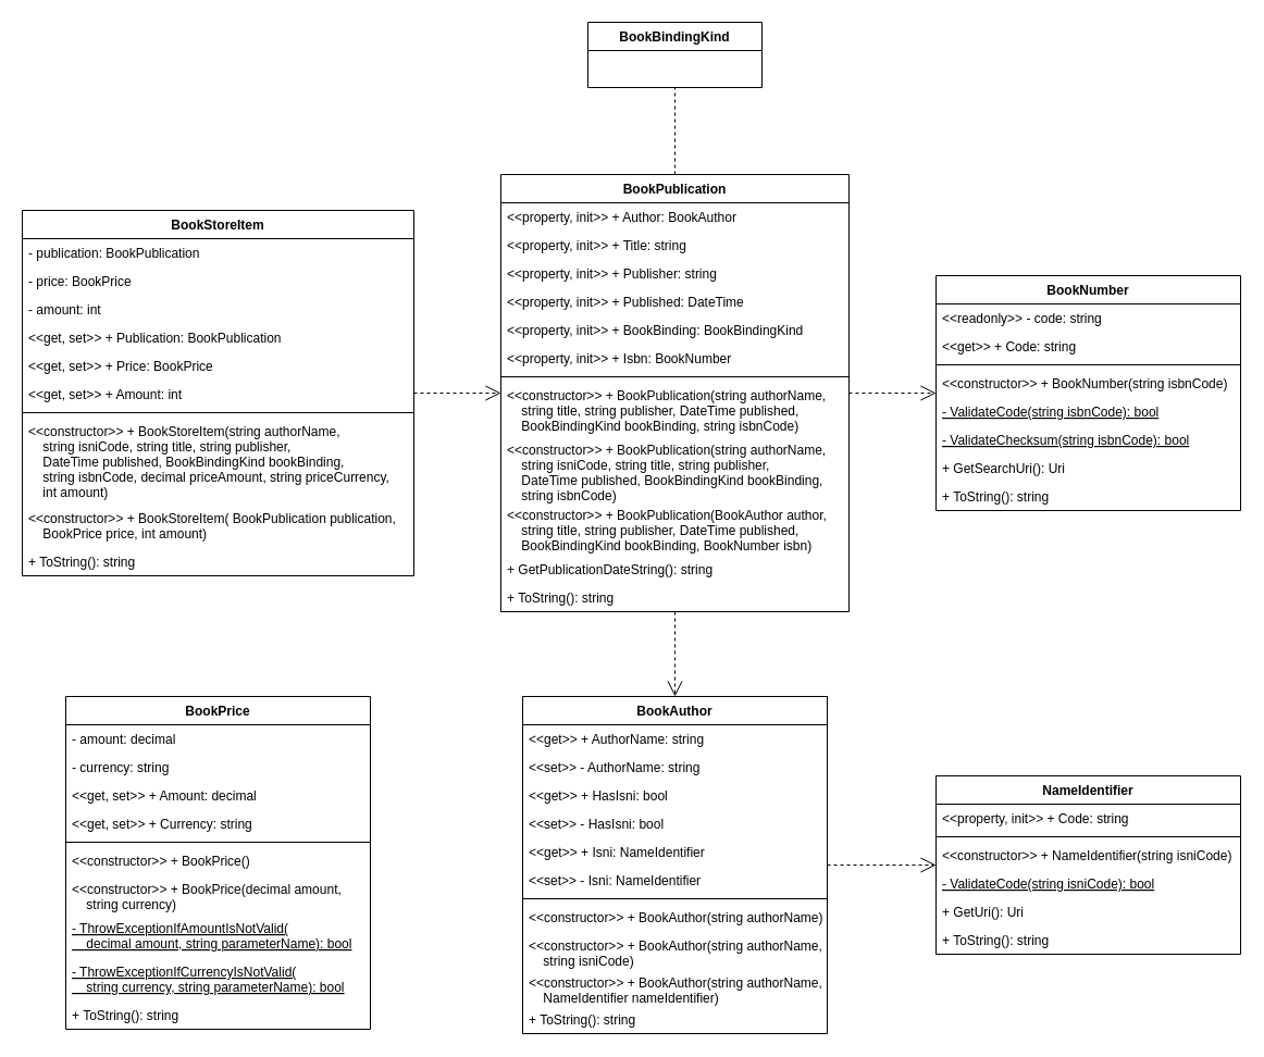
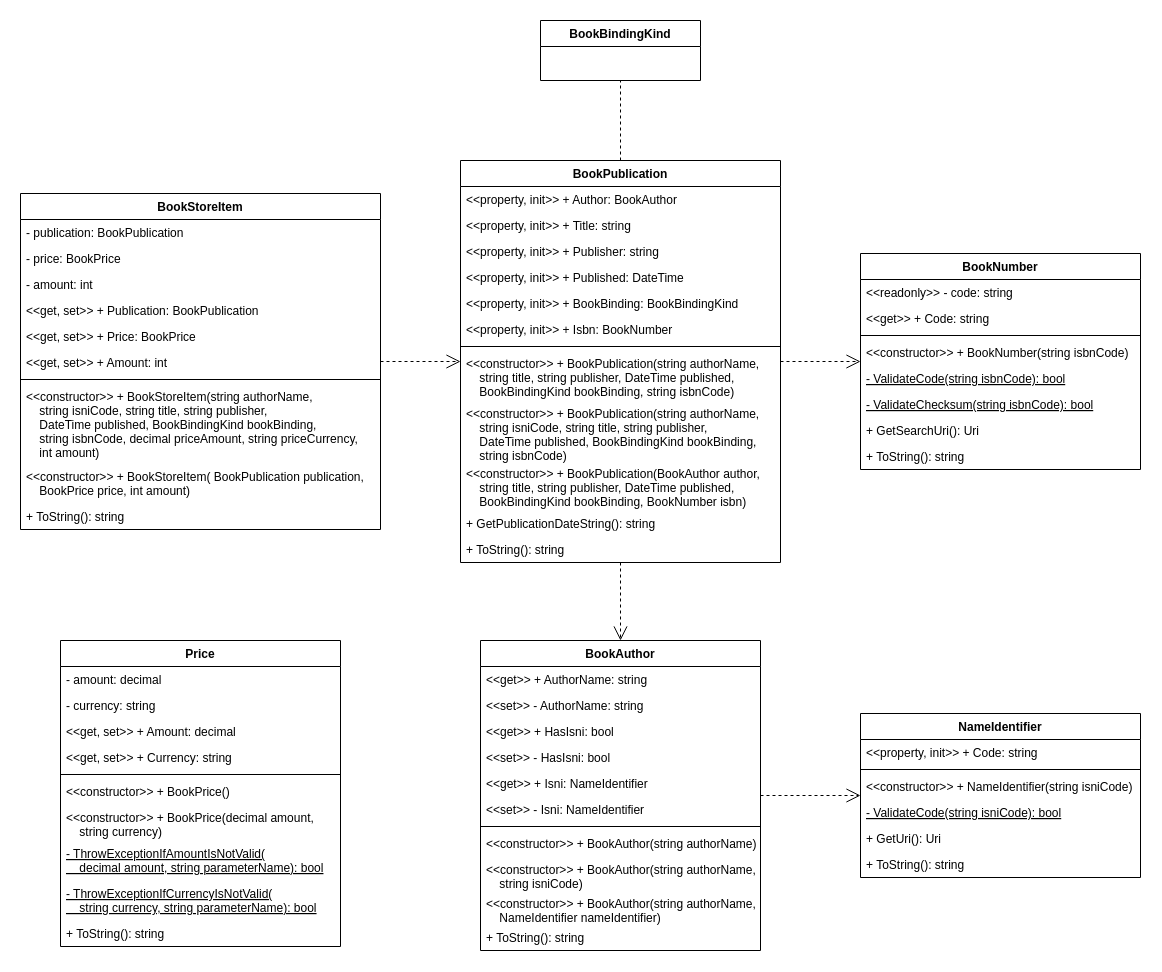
- <mxCell id="58" value="BookPrice" style="swimlane;fontStyle=1;align=center;verticalAlign=top;childLayout=stackLayout;horizontal=1;startSize=26;horizontalStack=0;resizeParent=1;resizeParentMax=0;resizeLast=0;collapsible=1;marginBottom=0;" parent="1" vertex="1"><mxGeometry x="60" y="640" width="280" height="306" as="geometry" /></mxCell>
+ <mxCell id="58" value="Price" style="swimlane;fontStyle=1;align=center;verticalAlign=top;childLayout=stackLayout;horizontal=1;startSize=26;horizontalStack=0;resizeParent=1;resizeParentMax=0;resizeLast=0;collapsible=1;marginBottom=0;" parent="1" vertex="1"><mxGeometry x="60" y="640" width="280" height="306" as="geometry" /></mxCell>
